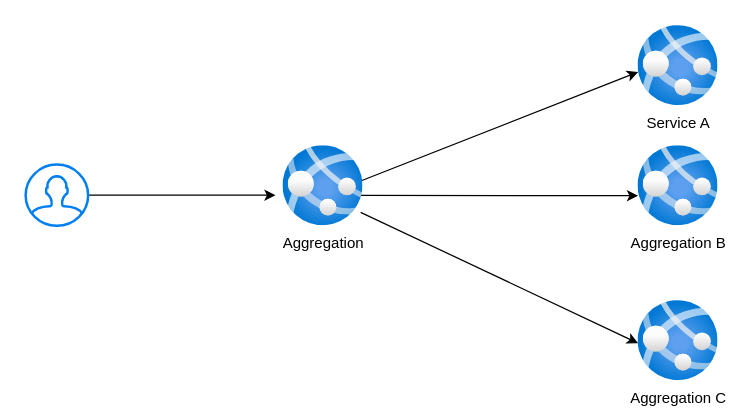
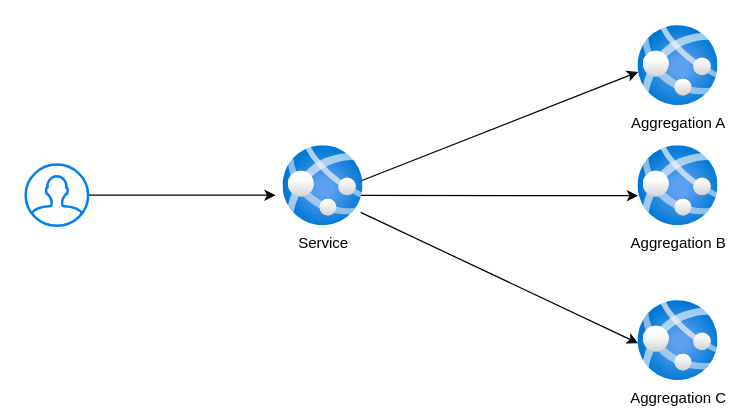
- <mxCell id="8" value="Service A" style="aspect=fixed;html=1;points=[];align=center;image;fontSize=12;image=img/lib/azure2/app_services/App_Services.svg;" vertex="1" parent="1"><mxGeometry x="510" y="20" width="64" height="64" as="geometry" /></mxCell>
+ <mxCell id="8" value="Aggregation A" style="aspect=fixed;html=1;points=[];align=center;image;fontSize=12;image=img/lib/azure2/app_services/App_Services.svg;" vertex="1" parent="1"><mxGeometry x="510" y="20" width="64" height="64" as="geometry" /></mxCell>
- <mxCell id="7" value="Aggregation&lt;br&gt;" style="aspect=fixed;html=1;points=[];align=center;image;fontSize=12;image=img/lib/azure2/app_services/App_Services.svg;" vertex="1" parent="1"><mxGeometry x="226" y="116.09" width="64" height="64" as="geometry" /></mxCell>
+ <mxCell id="7" value="Service&lt;br&gt;" style="aspect=fixed;html=1;points=[];align=center;image;fontSize=12;image=img/lib/azure2/app_services/App_Services.svg;" vertex="1" parent="1"><mxGeometry x="226" y="116.09" width="64" height="64" as="geometry" /></mxCell>
